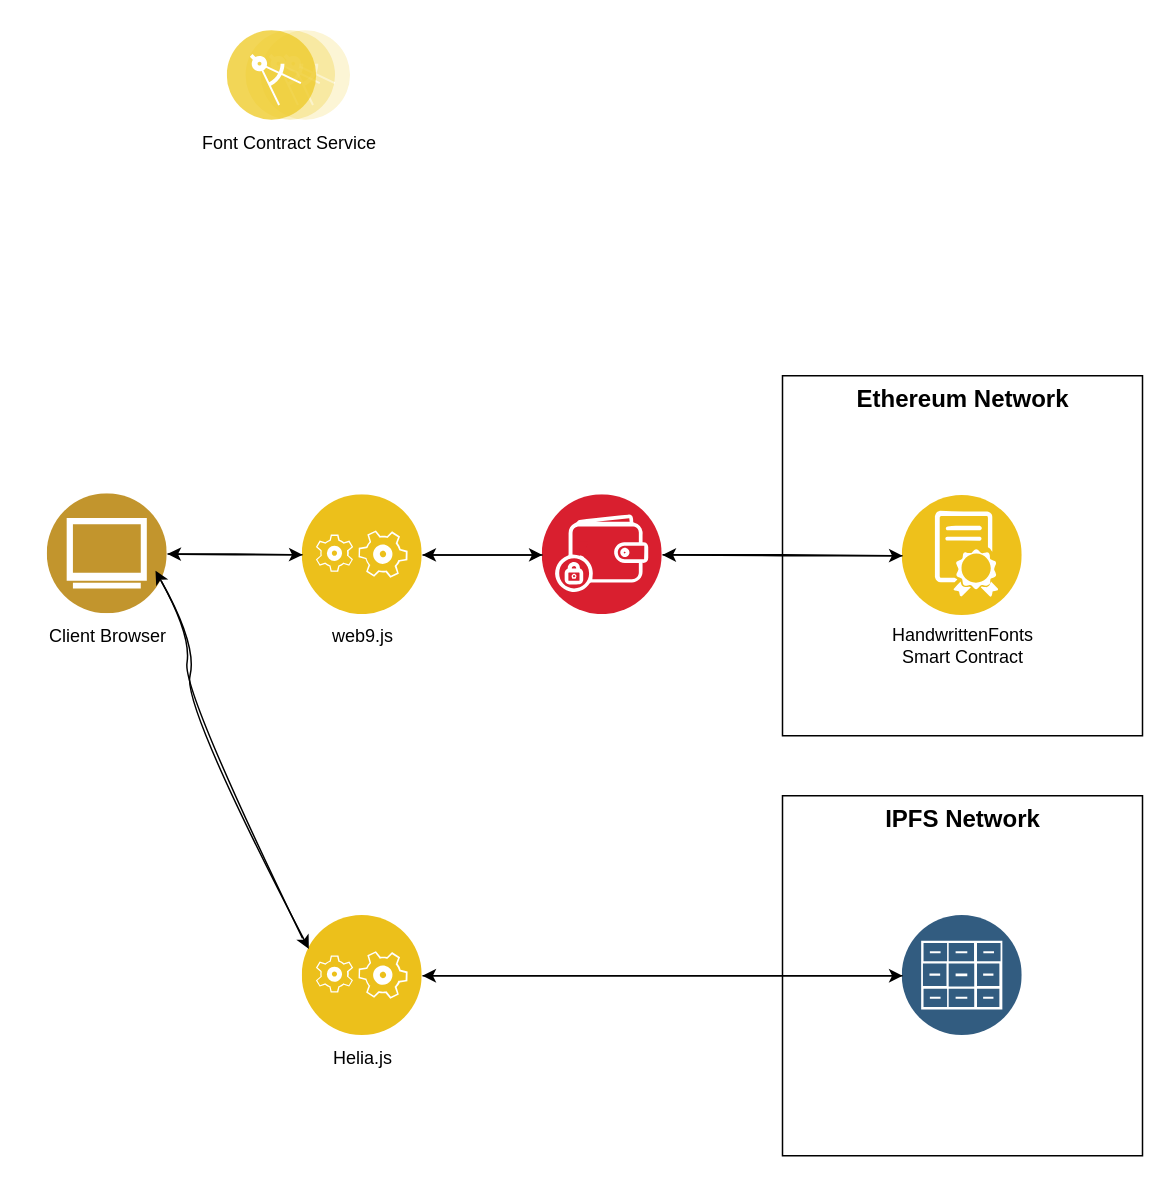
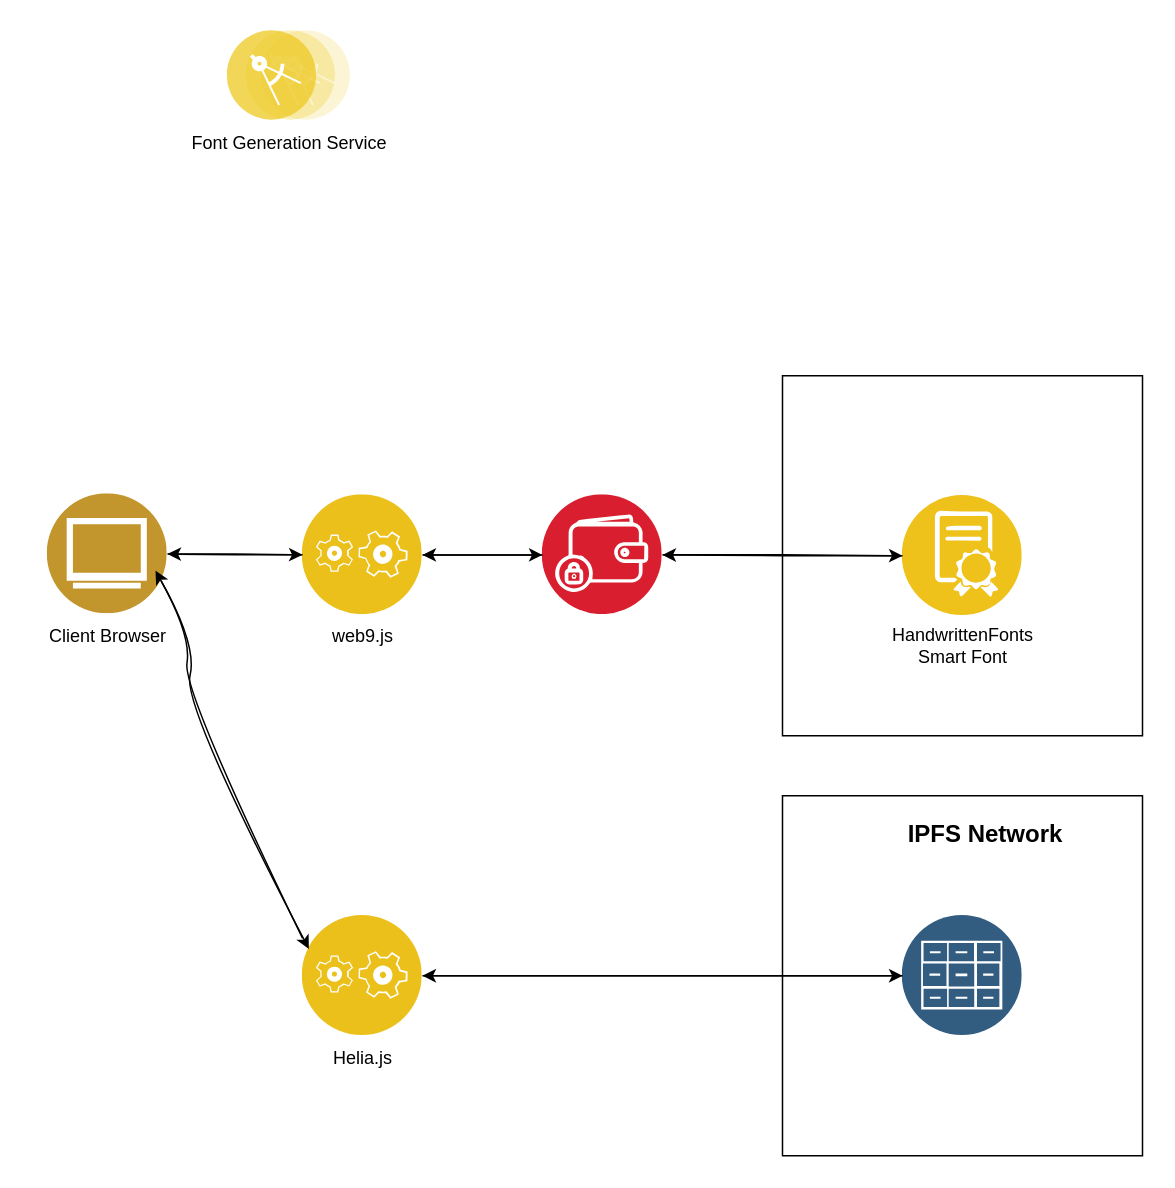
- <mxCell id="34" value="Font Contract Service" style="text;html=1;align=center;verticalAlign=middle;resizable=0;points=[];autosize=1;strokeColor=none;fillColor=none;" vertex="1" parent="32"><mxGeometry x="-33.9" y="60" width="150" height="30" as="geometry" /></mxCell>
+ <mxCell id="34" value="Font Generation Service" style="text;html=1;align=center;verticalAlign=middle;resizable=0;points=[];autosize=1;strokeColor=none;fillColor=none;" vertex="1" parent="32"><mxGeometry x="-33.9" y="60" width="150" height="30" as="geometry" /></mxCell>
- <mxCell id="3" value="&lt;b&gt;&lt;font style=&quot;font-size: 16px;&quot;&gt;Ethereum Network&lt;/font&gt;&lt;/b&gt;" style="text;html=1;align=center;verticalAlign=middle;resizable=0;points=[];autosize=1;strokeColor=none;fillColor=none;" vertex="1" parent="2"><mxGeometry x="40" y="6.432e-15" width="160" height="30" as="geometry" /></mxCell>
- <mxCell id="5" value="HandwrittenFonts&lt;br&gt;Smart Contract" style="text;html=1;align=center;verticalAlign=middle;resizable=0;points=[];autosize=1;strokeColor=none;fillColor=none;" vertex="1" parent="4"><mxGeometry x="-20" y="80.005" width="120" height="40" as="geometry" /></mxCell>
+ <mxCell id="5" value="HandwrittenFonts&lt;br&gt;Smart Font" style="text;html=1;align=center;verticalAlign=middle;resizable=0;points=[];autosize=1;strokeColor=none;fillColor=none;" vertex="1" parent="4"><mxGeometry x="-20" y="80.005" width="120" height="40" as="geometry" /></mxCell>
- <mxCell id="19" value="&lt;b&gt;&lt;font style=&quot;font-size: 16px;&quot;&gt;IPFS Network&lt;/font&gt;&lt;/b&gt;" style="text;html=1;align=center;verticalAlign=middle;resizable=0;points=[];autosize=1;strokeColor=none;fillColor=none;" vertex="1" parent="18"><mxGeometry x="55" y="6.432e-15" width="130" height="30" as="geometry" /></mxCell>
+ <mxCell id="19" value="&lt;b&gt;&lt;font style=&quot;font-size: 16px;&quot;&gt;IPFS Network&lt;/font&gt;&lt;/b&gt;" style="text;html=1;align=center;verticalAlign=middle;resizable=0;points=[];autosize=1;strokeColor=none;fillColor=none;" vertex="1" parent="18"><mxGeometry x="70" y="10" width="130" height="30" as="geometry" /></mxCell>
